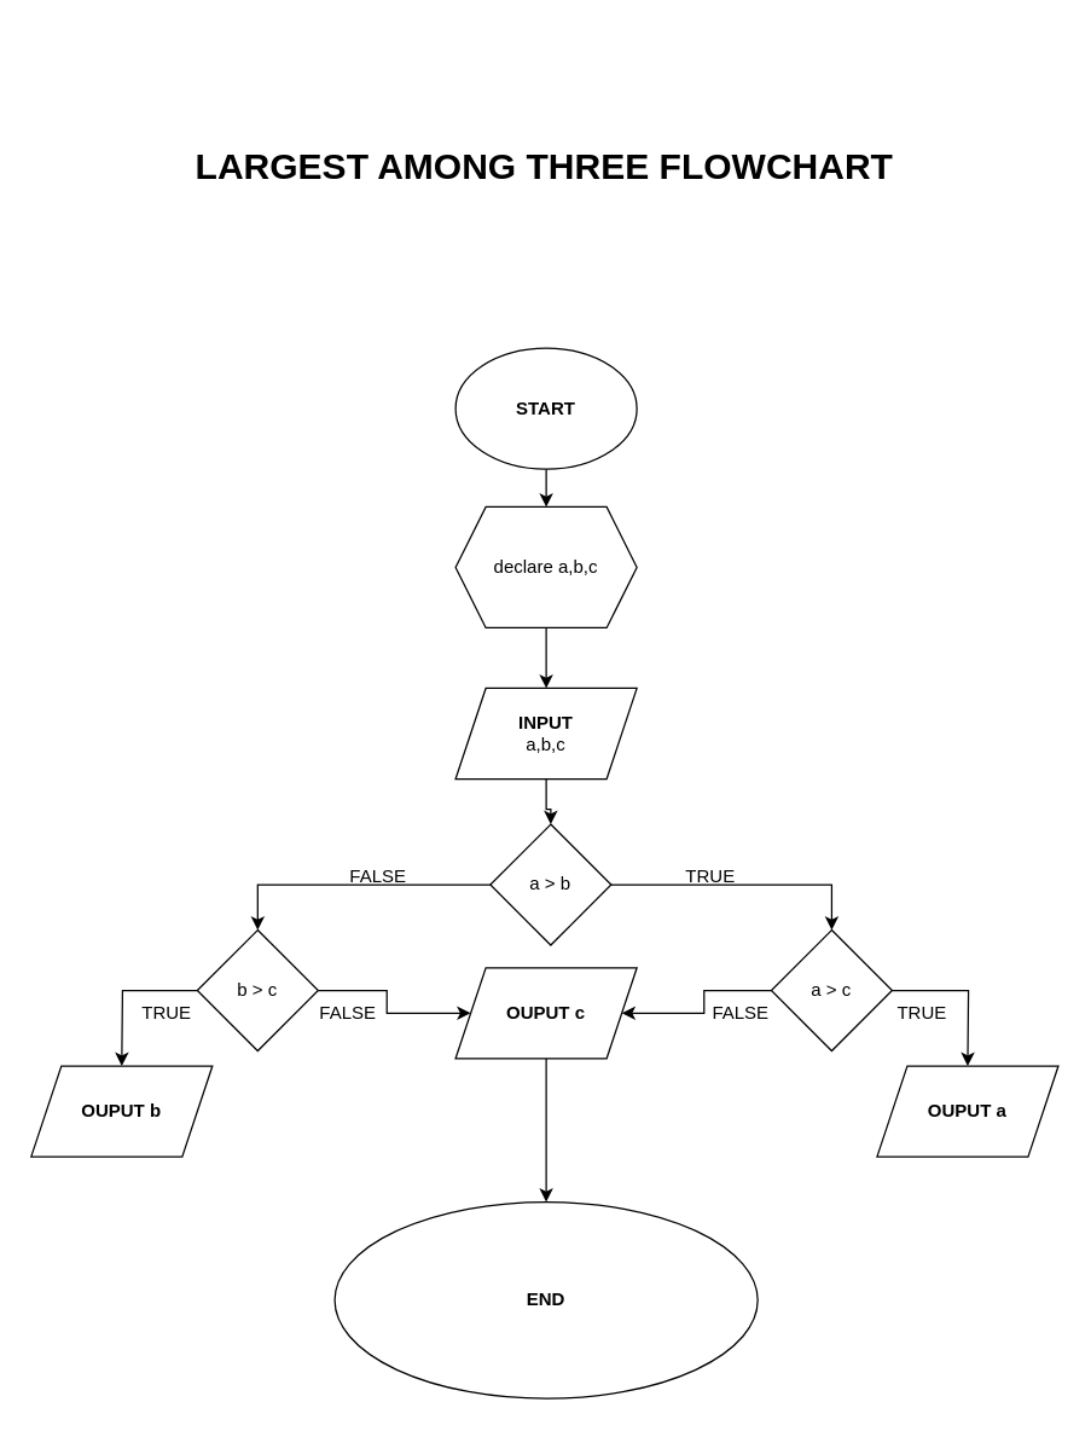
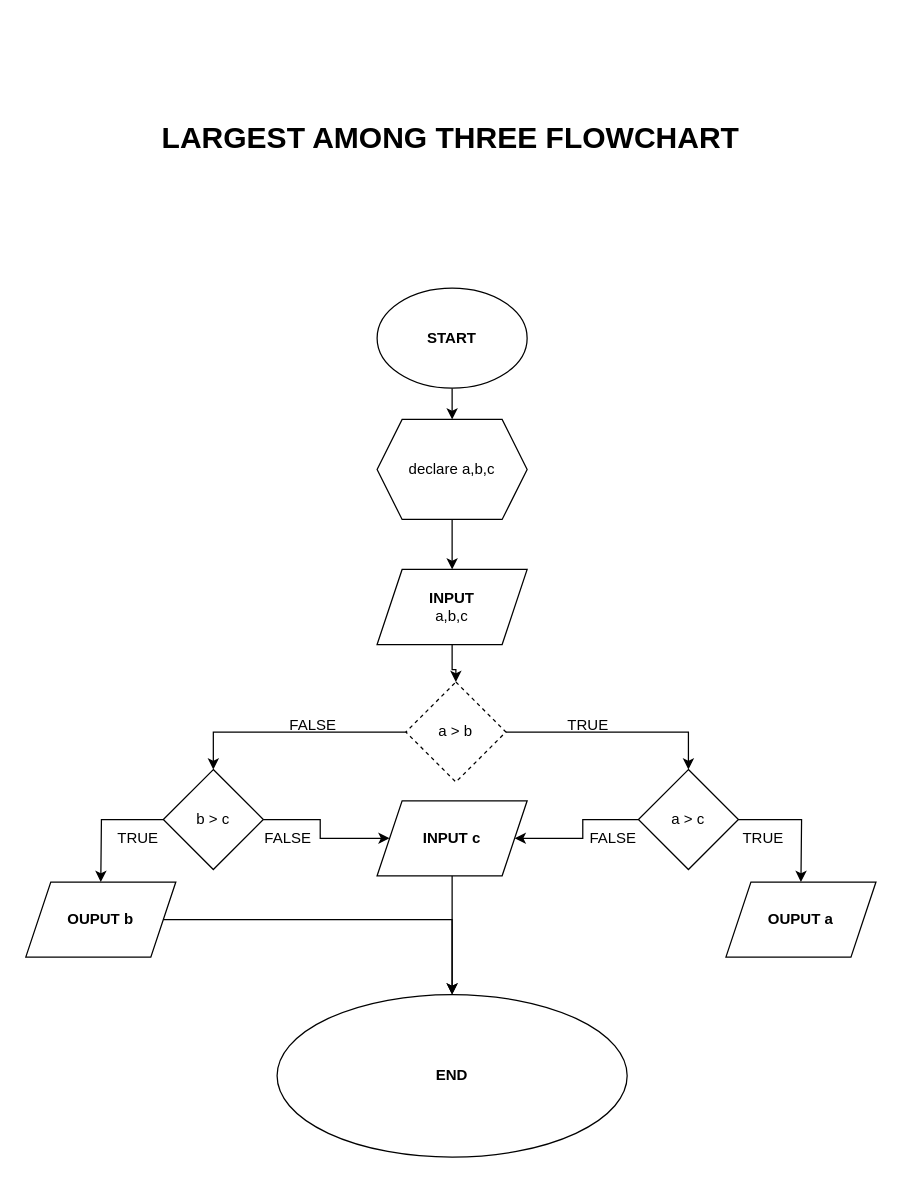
- <mxCell id="11" value="a &amp;gt; b" style="rhombus;whiteSpace=wrap;html=1;" vertex="1" parent="1"><mxGeometry x="324" y="545" width="80" height="80" as="geometry" /></mxCell>
+ <mxCell id="11" value="a &amp;gt; b" style="rhombus;whiteSpace=wrap;html=1;dashed=1;" vertex="1" parent="1"><mxGeometry x="324" y="545" width="80" height="80" as="geometry" /></mxCell>
- <mxCell id="24" value="&lt;b&gt;OUPUT c&lt;/b&gt;" style="shape=parallelogram;perimeter=parallelogramPerimeter;whiteSpace=wrap;html=1;fixedSize=1;" vertex="1" parent="1"><mxGeometry x="301" y="640" width="120" height="60" as="geometry" /></mxCell>
+ <mxCell id="24" value="&lt;b&gt;INPUT c&lt;/b&gt;" style="shape=parallelogram;perimeter=parallelogramPerimeter;whiteSpace=wrap;html=1;fixedSize=1;" vertex="1" parent="1"><mxGeometry x="301" y="640" width="120" height="60" as="geometry" /></mxCell>
+ <mxCell id="25" value="" style="edgeStyle=orthogonalEdgeStyle;rounded=0;orthogonalLoop=1;jettySize=auto;html=1;" edge="1" parent="1" source="26" target="6"><mxGeometry relative="1" as="geometry" /></mxCell>
